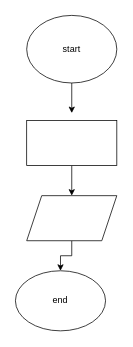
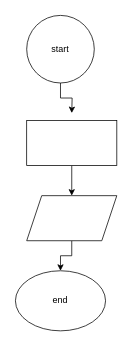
- <mxCell id="3" value="start" style="ellipse;whiteSpace=wrap;html=1;" vertex="1" parent="1"><mxGeometry x="35" y="20" width="120" height="90" as="geometry" /></mxCell>
+ <mxCell id="3" value="start" style="ellipse;whiteSpace=wrap;html=1;" vertex="1" parent="1"><mxGeometry x="35" y="20" width="90" height="90" as="geometry" /></mxCell>
